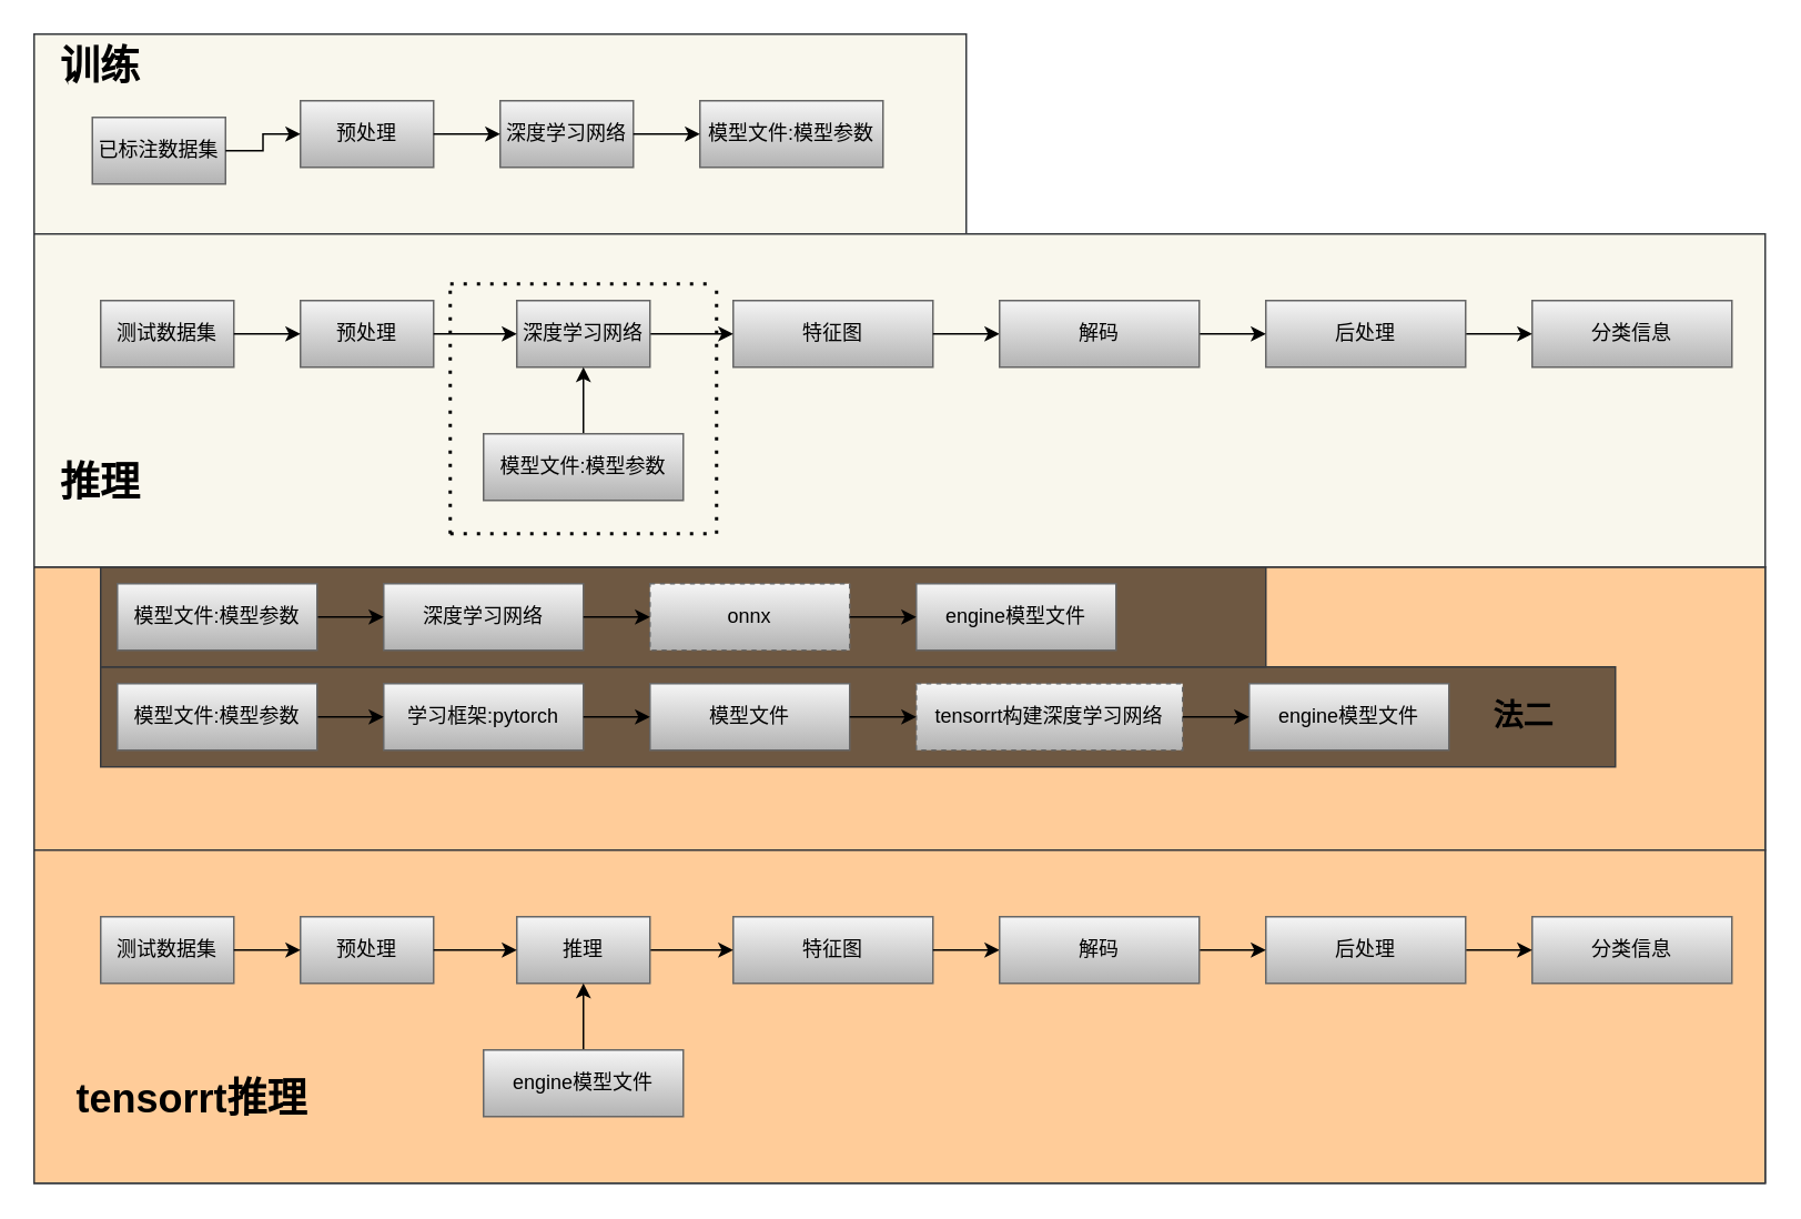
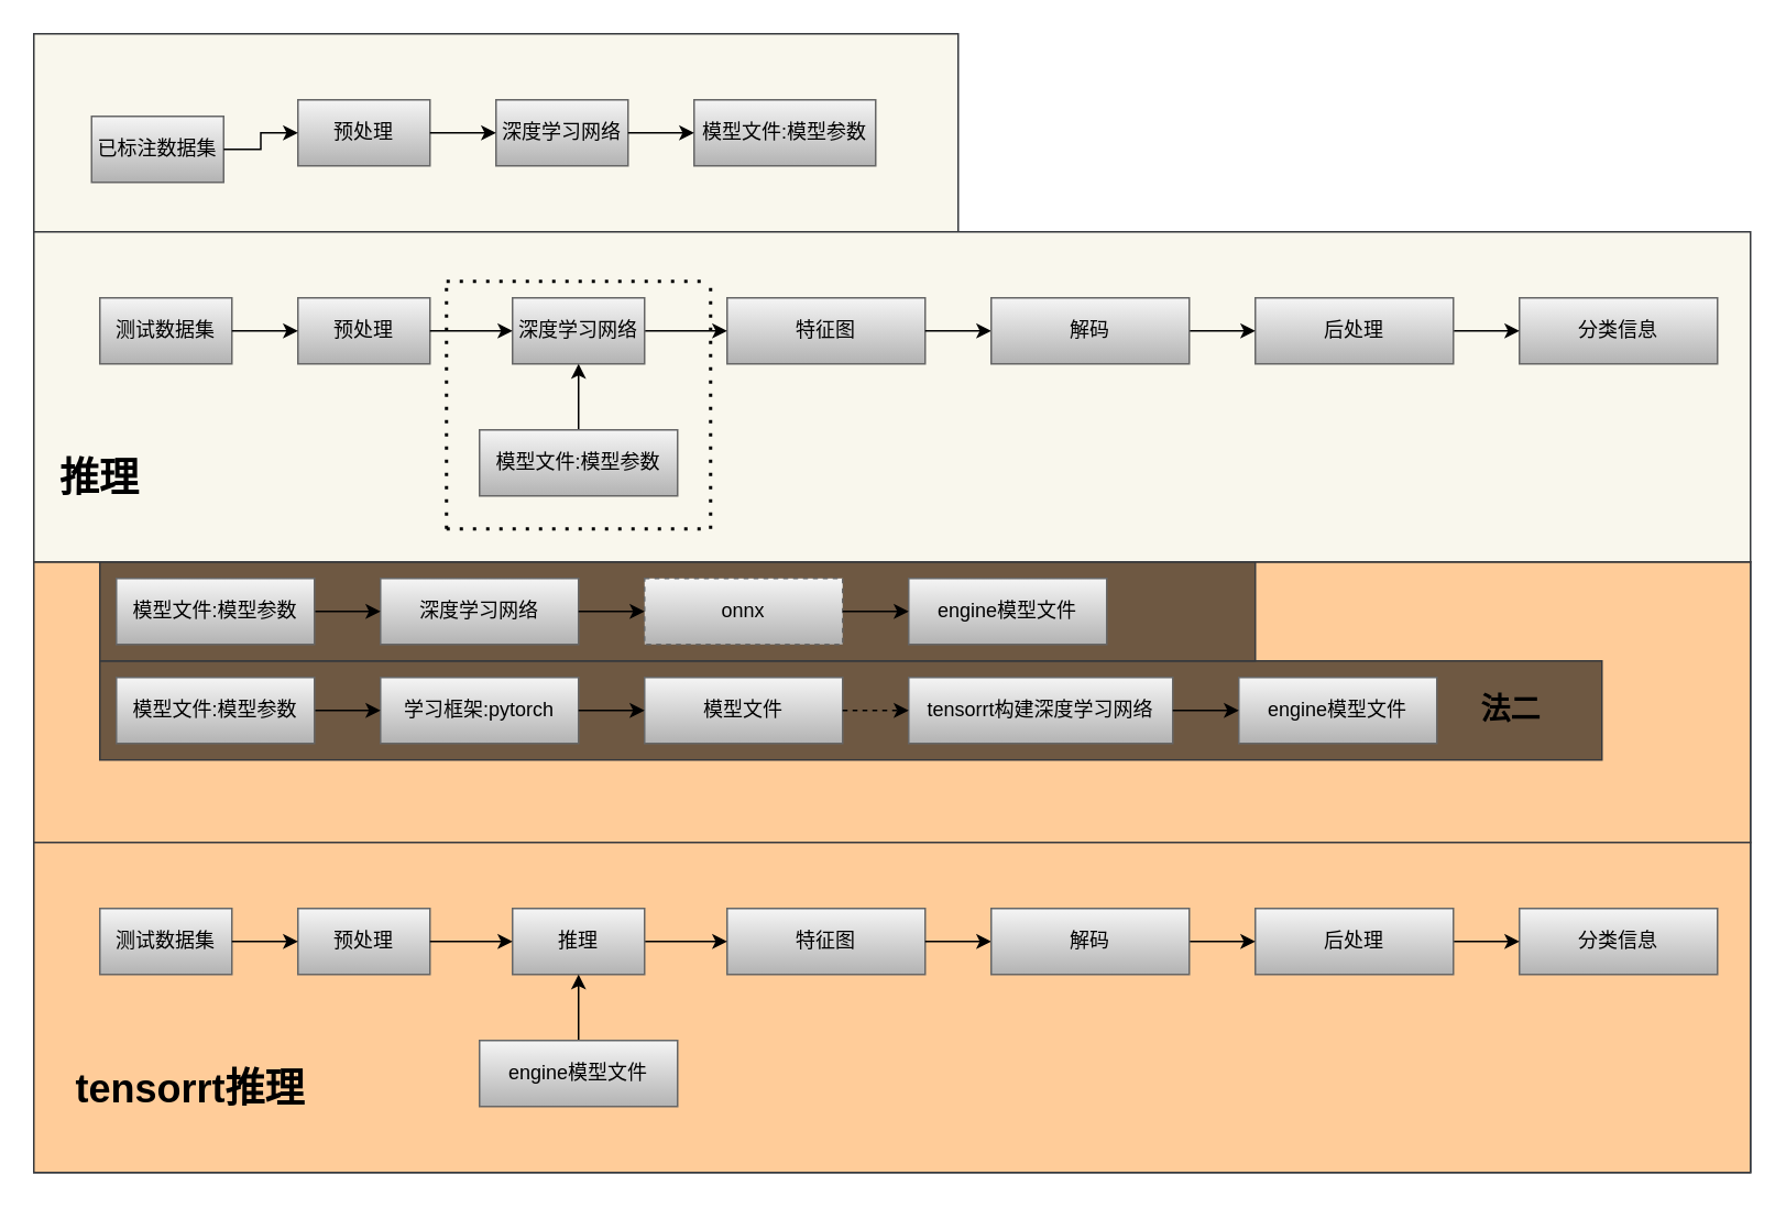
- <mxCell id="11" value="&lt;h1&gt;训练&lt;/h1&gt;" style="text;html=1;strokeColor=none;fillColor=none;align=center;verticalAlign=middle;whiteSpace=wrap;rounded=0;" vertex="1" parent="2"><mxGeometry width="80" height="40" as="geometry" /></mxCell>
- <mxCell id="43" value="" style="edgeStyle=orthogonalEdgeStyle;rounded=0;orthogonalLoop=1;jettySize=auto;html=1;" edge="1" parent="35" source="40" target="42"><mxGeometry relative="1" as="geometry" /></mxCell>
+ <mxCell id="43" value="" style="edgeStyle=orthogonalEdgeStyle;rounded=0;orthogonalLoop=1;jettySize=auto;html=1;dashed=1;" edge="1" parent="35" source="40" target="42"><mxGeometry relative="1" as="geometry" /></mxCell>
- <mxCell id="42" value="tensorrt构建深度学习网络" style="rounded=0;whiteSpace=wrap;html=1;gradientColor=#b3b3b3;fillColor=#f5f5f5;strokeColor=#666666;dashed=1;" vertex="1" parent="35"><mxGeometry x="490" y="10" width="160" height="40" as="geometry" /></mxCell>
+ <mxCell id="42" value="tensorrt构建深度学习网络" style="rounded=0;whiteSpace=wrap;html=1;gradientColor=#b3b3b3;fillColor=#f5f5f5;strokeColor=#666666;" vertex="1" parent="35"><mxGeometry x="490" y="10" width="160" height="40" as="geometry" /></mxCell>
